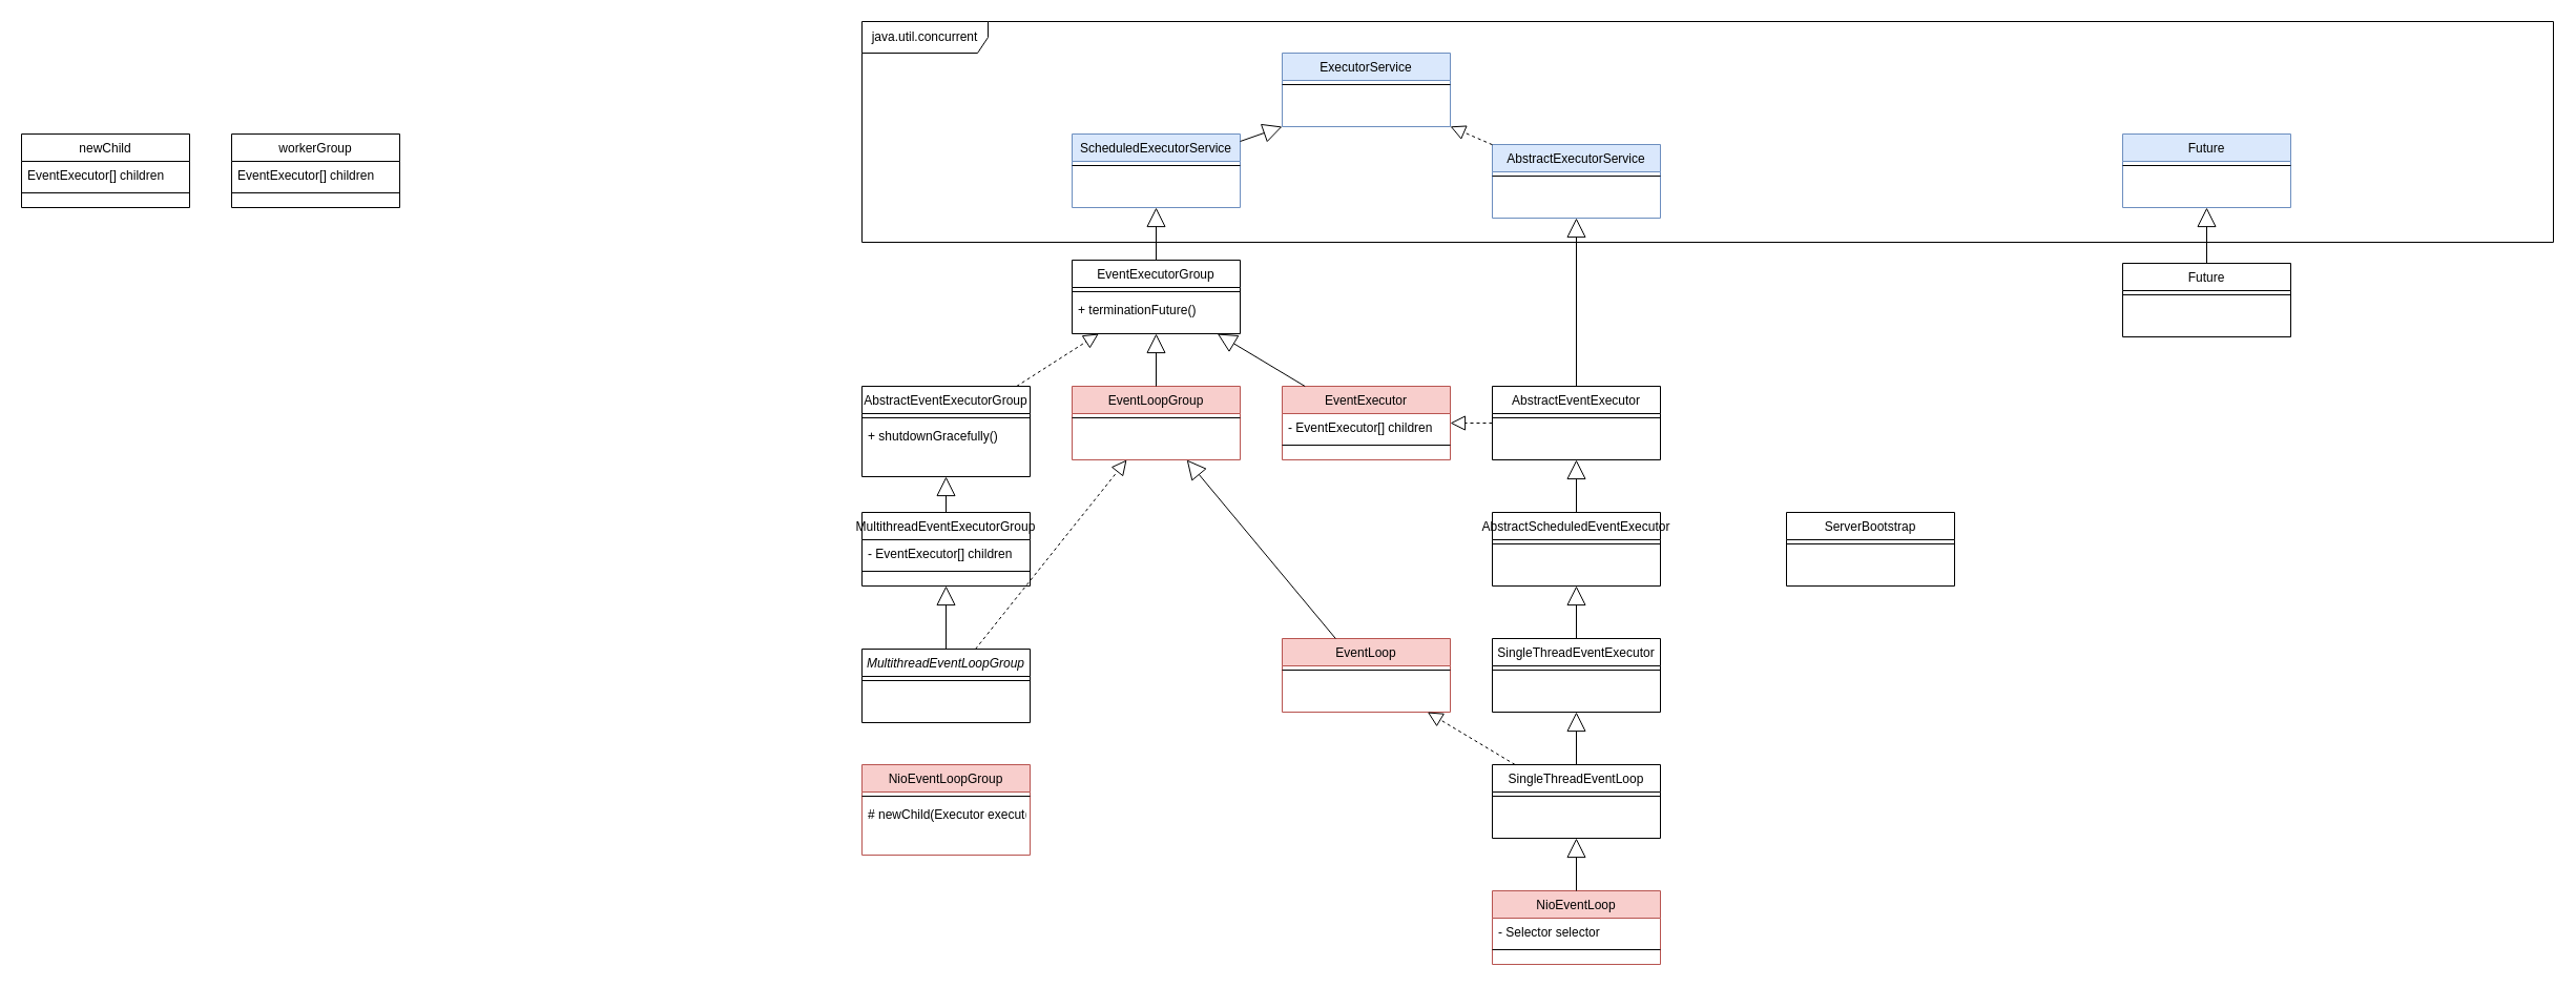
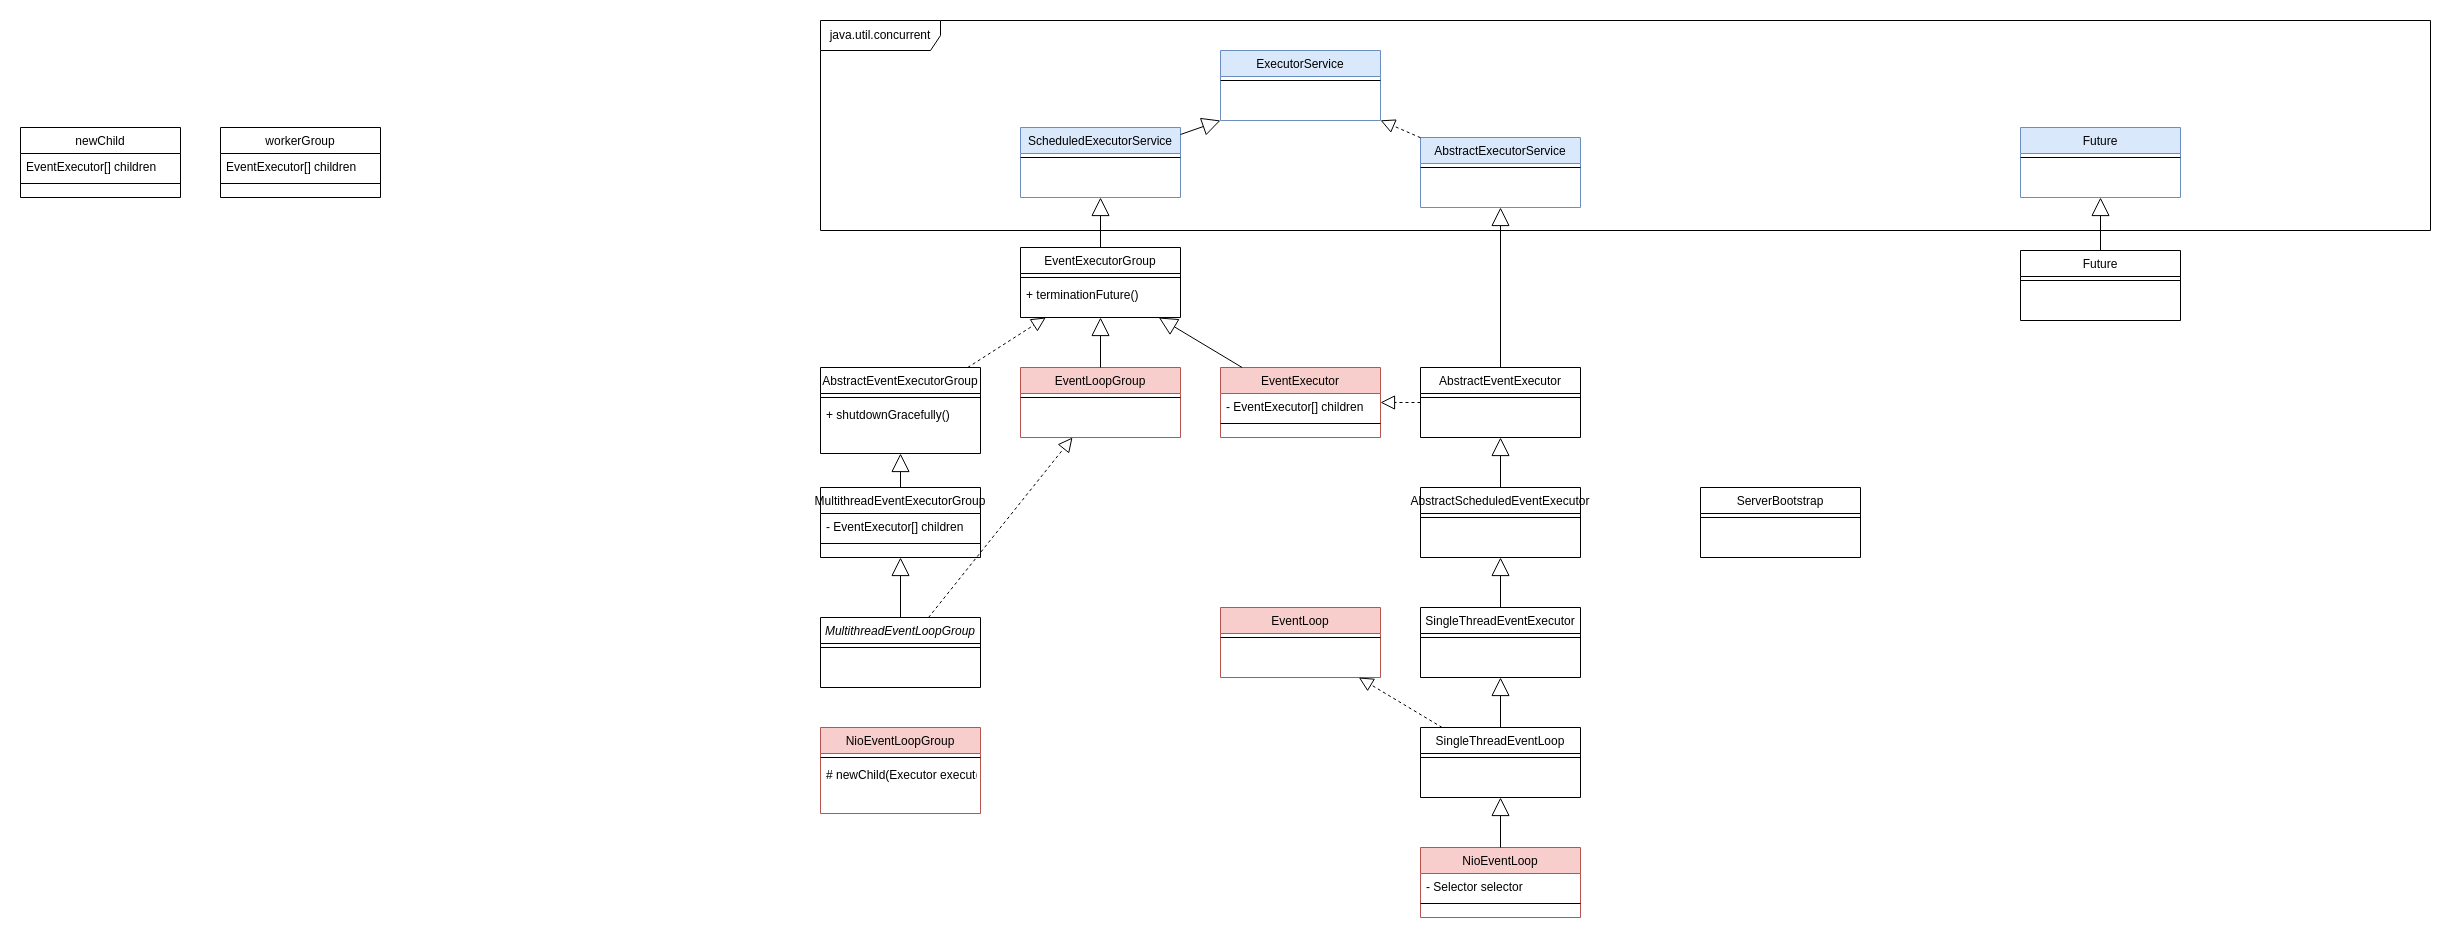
- <mxCell id="44" value="" style="endArrow=block;endSize=16;endFill=0;html=1;" edge="1" parent="1" source="40" target="24"><mxGeometry width="160" relative="1" as="geometry"><mxPoint x="1510" y="497" as="sourcePoint" /><mxPoint x="1510" y="447" as="targetPoint" /></mxGeometry></mxCell>
